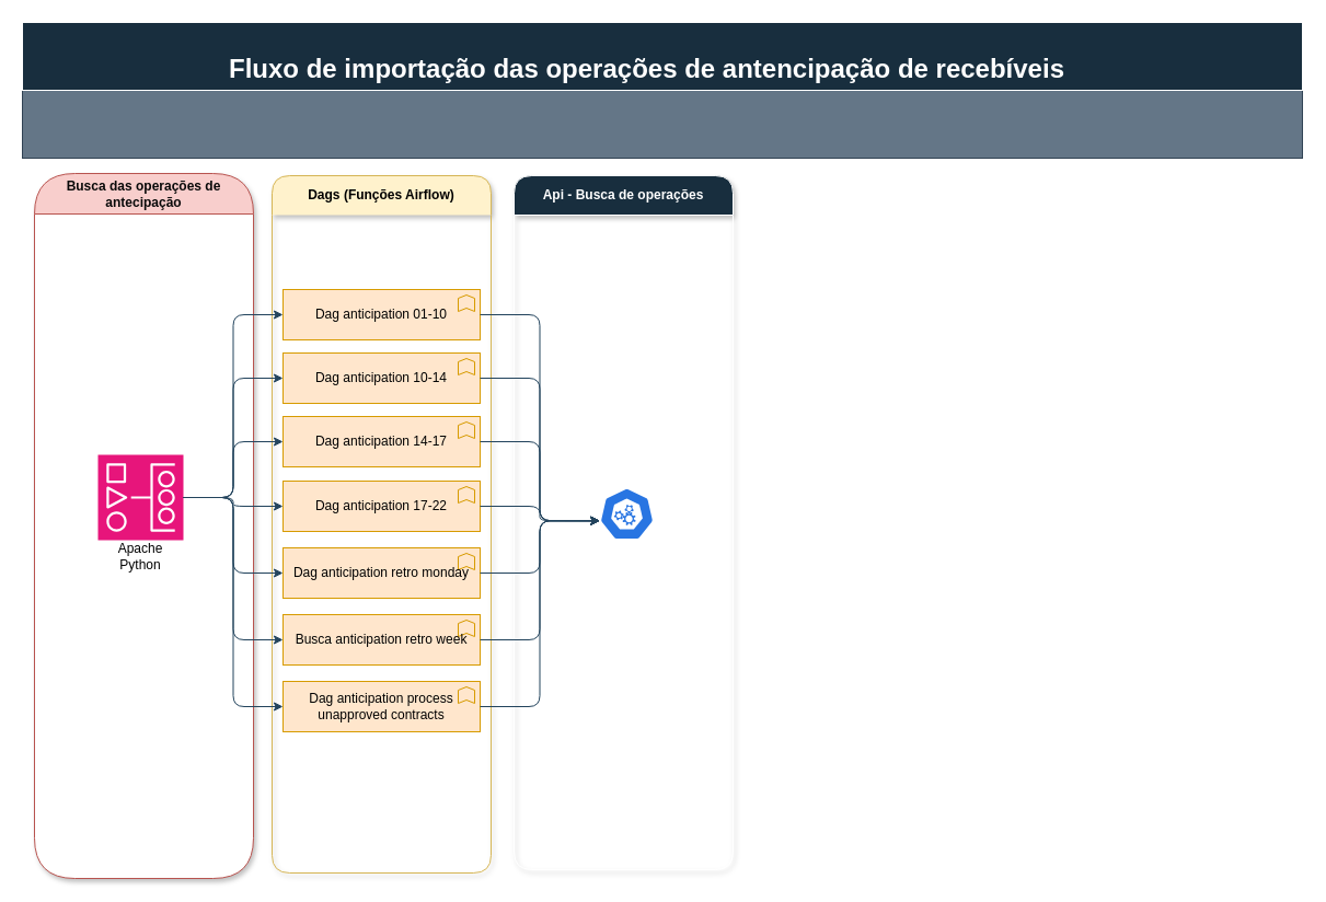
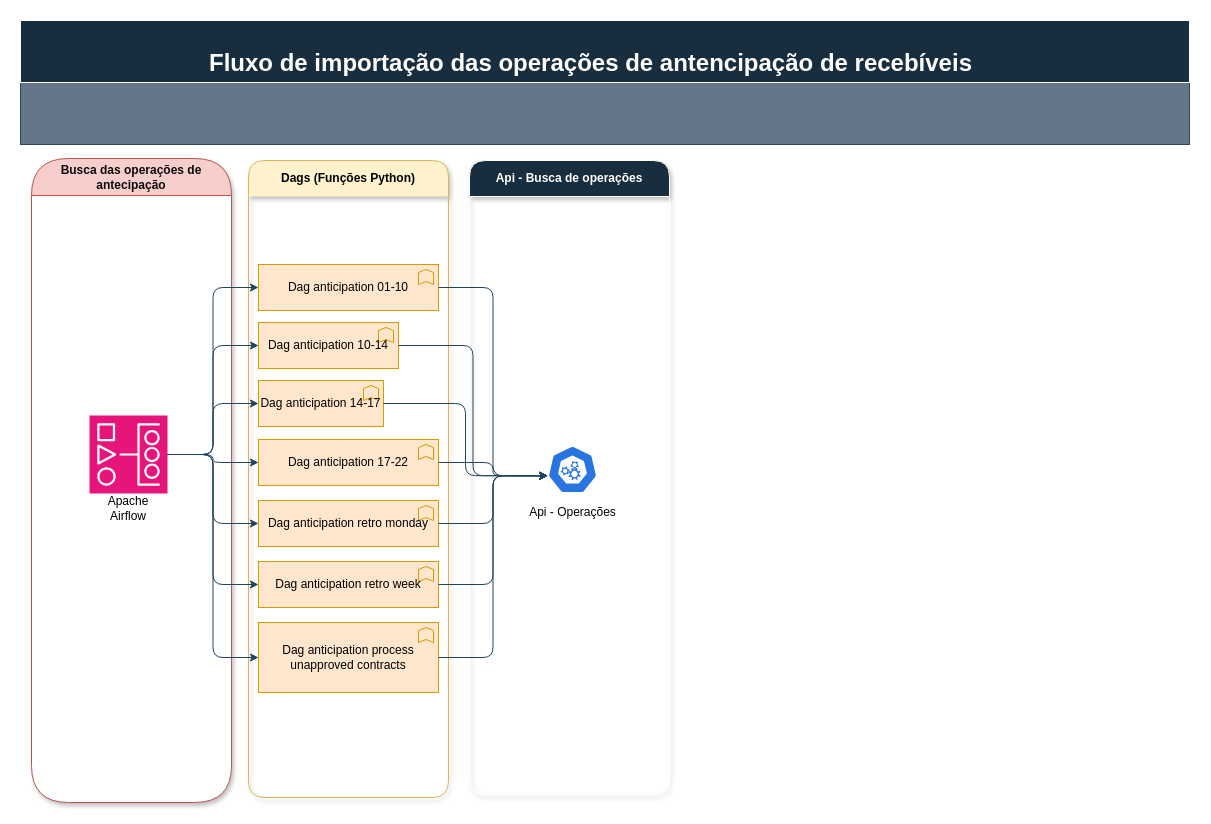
- <mxCell id="9" value="Dags (Funções Airflow)" style="swimlane;whiteSpace=wrap;html=1;rounded=1;strokeColor=#d6b656;fillColor=#fff2cc;shadow=1;startSize=36;swimlaneLine=0;" vertex="1" parent="1"><mxGeometry x="248" y="160" width="200" height="637" as="geometry" /></mxCell>
+ <mxCell id="9" value="Dags (Funções Python)" style="swimlane;whiteSpace=wrap;html=1;rounded=1;strokeColor=#d6b656;fillColor=#fff2cc;shadow=1;startSize=36;swimlaneLine=0;" vertex="1" parent="1"><mxGeometry x="248" y="160" width="200" height="637" as="geometry" /></mxCell>
- <mxCell id="11" value="Dag anticipation 10-14" style="html=1;outlineConnect=0;whiteSpace=wrap;fillColor=#ffe6cc;shape=mxgraph.archimate.application;appType=function;rounded=1;strokeColor=#d79b00;" vertex="1" parent="9"><mxGeometry x="10" y="162" width="180" height="46" as="geometry" /></mxCell>
+ <mxCell id="11" value="Dag anticipation 10-14" style="html=1;outlineConnect=0;whiteSpace=wrap;fillColor=#ffe6cc;shape=mxgraph.archimate.application;appType=function;rounded=1;strokeColor=#d79b00;" vertex="1" parent="9"><mxGeometry x="10" y="162" width="140" height="46" as="geometry" /></mxCell>
- <mxCell id="12" value="Dag anticipation 14-17" style="html=1;outlineConnect=0;whiteSpace=wrap;fillColor=#ffe6cc;shape=mxgraph.archimate.application;appType=function;rounded=1;strokeColor=#d79b00;" vertex="1" parent="9"><mxGeometry x="10" y="220" width="180" height="46" as="geometry" /></mxCell>
+ <mxCell id="12" value="Dag anticipation 14-17" style="html=1;outlineConnect=0;whiteSpace=wrap;fillColor=#ffe6cc;shape=mxgraph.archimate.application;appType=function;rounded=1;strokeColor=#d79b00;" vertex="1" parent="9"><mxGeometry x="10" y="220" width="125" height="46" as="geometry" /></mxCell>
- <mxCell id="8" value="&lt;font color=&quot;#000000&quot;&gt;Apache Python&lt;br&gt;&lt;/font&gt;" style="text;strokeColor=none;align=center;fillColor=none;html=1;verticalAlign=middle;whiteSpace=wrap;rounded=0;fontColor=#FFFFFF;" vertex="1" parent="6"><mxGeometry x="9" y="78" width="60" height="30" as="geometry" /></mxCell>
+ <mxCell id="8" value="&lt;font color=&quot;#000000&quot;&gt;Apache Airflow&lt;br&gt;&lt;/font&gt;" style="text;strokeColor=none;align=center;fillColor=none;html=1;verticalAlign=middle;whiteSpace=wrap;rounded=0;fontColor=#FFFFFF;" vertex="1" parent="6"><mxGeometry x="9" y="78" width="60" height="30" as="geometry" /></mxCell>
+ <mxCell id="26" value="&lt;font color=&quot;#030303&quot;&gt;Api - Operações&lt;br&gt;&lt;/font&gt;" style="text;html=1;strokeColor=none;fillColor=none;align=center;verticalAlign=middle;whiteSpace=wrap;rounded=0;fontColor=#FFFFFF;" vertex="1" parent="24"><mxGeometry x="44" y="337" width="119" height="30" as="geometry" /></mxCell>
- <mxCell id="15" value="Busca anticipation retro week" style="html=1;outlineConnect=0;whiteSpace=wrap;fillColor=#ffe6cc;shape=mxgraph.archimate.application;appType=function;rounded=1;strokeColor=#d79b00;" vertex="1" parent="9"><mxGeometry x="10" y="401" width="180" height="46" as="geometry" /></mxCell>
+ <mxCell id="15" value="Dag anticipation retro week" style="html=1;outlineConnect=0;whiteSpace=wrap;fillColor=#ffe6cc;shape=mxgraph.archimate.application;appType=function;rounded=1;strokeColor=#d79b00;" vertex="1" parent="9"><mxGeometry x="10" y="401" width="180" height="46" as="geometry" /></mxCell>
- <mxCell id="16" value="Dag anticipation process unapproved contracts" style="html=1;outlineConnect=0;whiteSpace=wrap;fillColor=#ffe6cc;shape=mxgraph.archimate.application;appType=function;rounded=1;strokeColor=#d79b00;" vertex="1" parent="9"><mxGeometry x="10" y="462" width="180" height="46" as="geometry" /></mxCell>
+ <mxCell id="16" value="Dag anticipation process unapproved contracts" style="html=1;outlineConnect=0;whiteSpace=wrap;fillColor=#ffe6cc;shape=mxgraph.archimate.application;appType=function;rounded=1;strokeColor=#d79b00;" vertex="1" parent="9"><mxGeometry x="10" y="462" width="180" height="70" as="geometry" /></mxCell>
